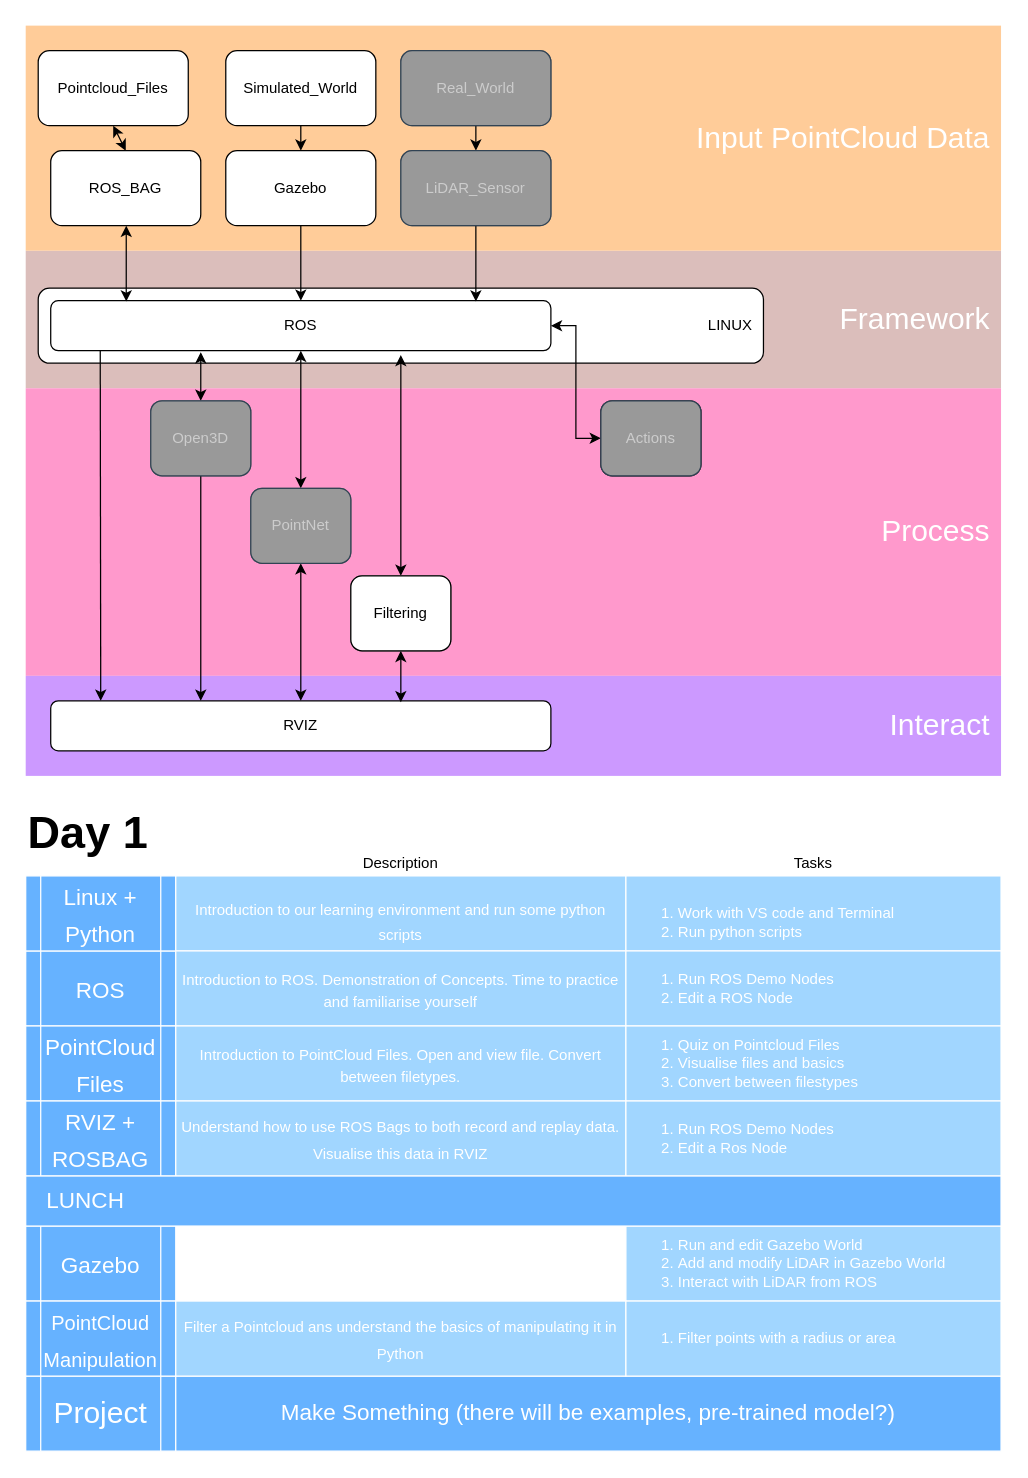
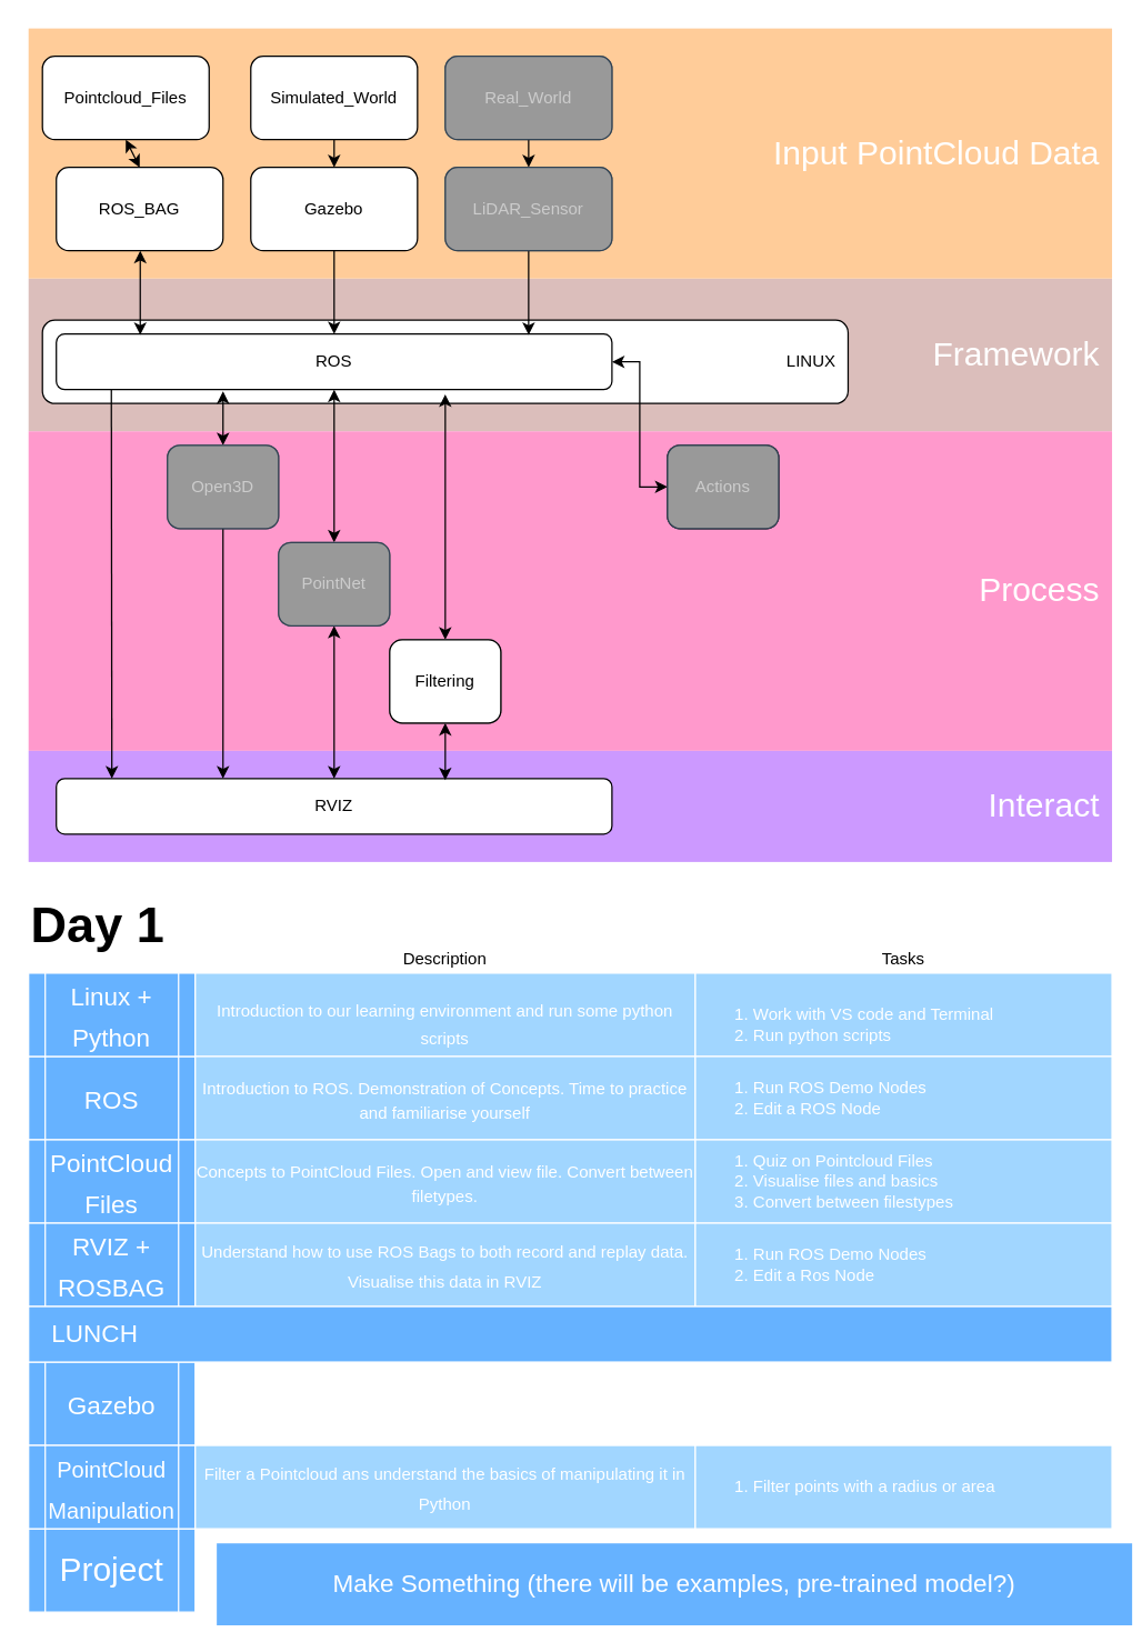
- <mxCell id="48" value="&lt;p style=&quot;line-height: 0.9&quot;&gt;&lt;font style=&quot;font-size: 12px&quot;&gt;Introduction to PointCloud Files. Open and view file. Convert between filetypes.&lt;br&gt;&lt;/font&gt;&lt;/p&gt;" style="rounded=0;whiteSpace=wrap;html=1;fontSize=18;fontColor=#FFFFFF;fillColor=#A1D6FF;gradientColor=none;strokeColor=#FFFFFF;" parent="1" vertex="1"><mxGeometry x="140" y="820" width="360" height="60" as="geometry" /></mxCell>
+ <mxCell id="48" value="&lt;p style=&quot;line-height: 0.9&quot;&gt;&lt;font style=&quot;font-size: 12px&quot;&gt;Concepts to PointCloud Files. Open and view file. Convert between filetypes.&lt;br&gt;&lt;/font&gt;&lt;/p&gt;" style="rounded=0;whiteSpace=wrap;html=1;fontSize=18;fontColor=#FFFFFF;fillColor=#A1D6FF;gradientColor=none;strokeColor=#FFFFFF;" parent="1" vertex="1"><mxGeometry x="140" y="820" width="360" height="60" as="geometry" /></mxCell>
- <mxCell id="52" value="&lt;div style=&quot;font-size: 12px&quot; align=&quot;left&quot;&gt;&lt;ol&gt;&lt;li&gt;&lt;font style=&quot;font-size: 12px&quot;&gt;Run and edit Gazebo World&lt;br&gt;&lt;/font&gt;&lt;/li&gt;&lt;li&gt;&lt;font style=&quot;font-size: 12px&quot;&gt;Add and modify LiDAR in Gazebo World&lt;/font&gt;&lt;/li&gt;&lt;li&gt;&lt;font style=&quot;font-size: 12px&quot;&gt;Interact with LiDAR from ROS&lt;br&gt;&lt;/font&gt;&lt;/li&gt;&lt;/ol&gt;&lt;/div&gt;" style="rounded=0;whiteSpace=wrap;html=1;fontSize=18;fontColor=#FFFFFF;fillColor=#A1D6FF;gradientColor=none;strokeColor=#FFFFFF;align=left;" parent="1" vertex="1"><mxGeometry x="500" y="980" width="300" height="60" as="geometry" /></mxCell>
- <mxCell id="40" value="Make Something (there will be examples, pre-trained model?)" style="rounded=0;whiteSpace=wrap;html=1;fontSize=18;fontColor=#FFFFFF;fillColor=#66B2FF;gradientColor=none;strokeColor=#FFFFFF;" parent="1" vertex="1"><mxGeometry x="140" y="1100" width="660" height="60" as="geometry" /></mxCell>
+ <mxCell id="40" value="Make Something (there will be examples, pre-trained model?)" style="rounded=0;whiteSpace=wrap;html=1;fontSize=18;fontColor=#FFFFFF;fillColor=#66B2FF;gradientColor=none;strokeColor=#FFFFFF;" parent="1" vertex="1"><mxGeometry x="155" y="1110" width="660" height="60" as="geometry" /></mxCell>
